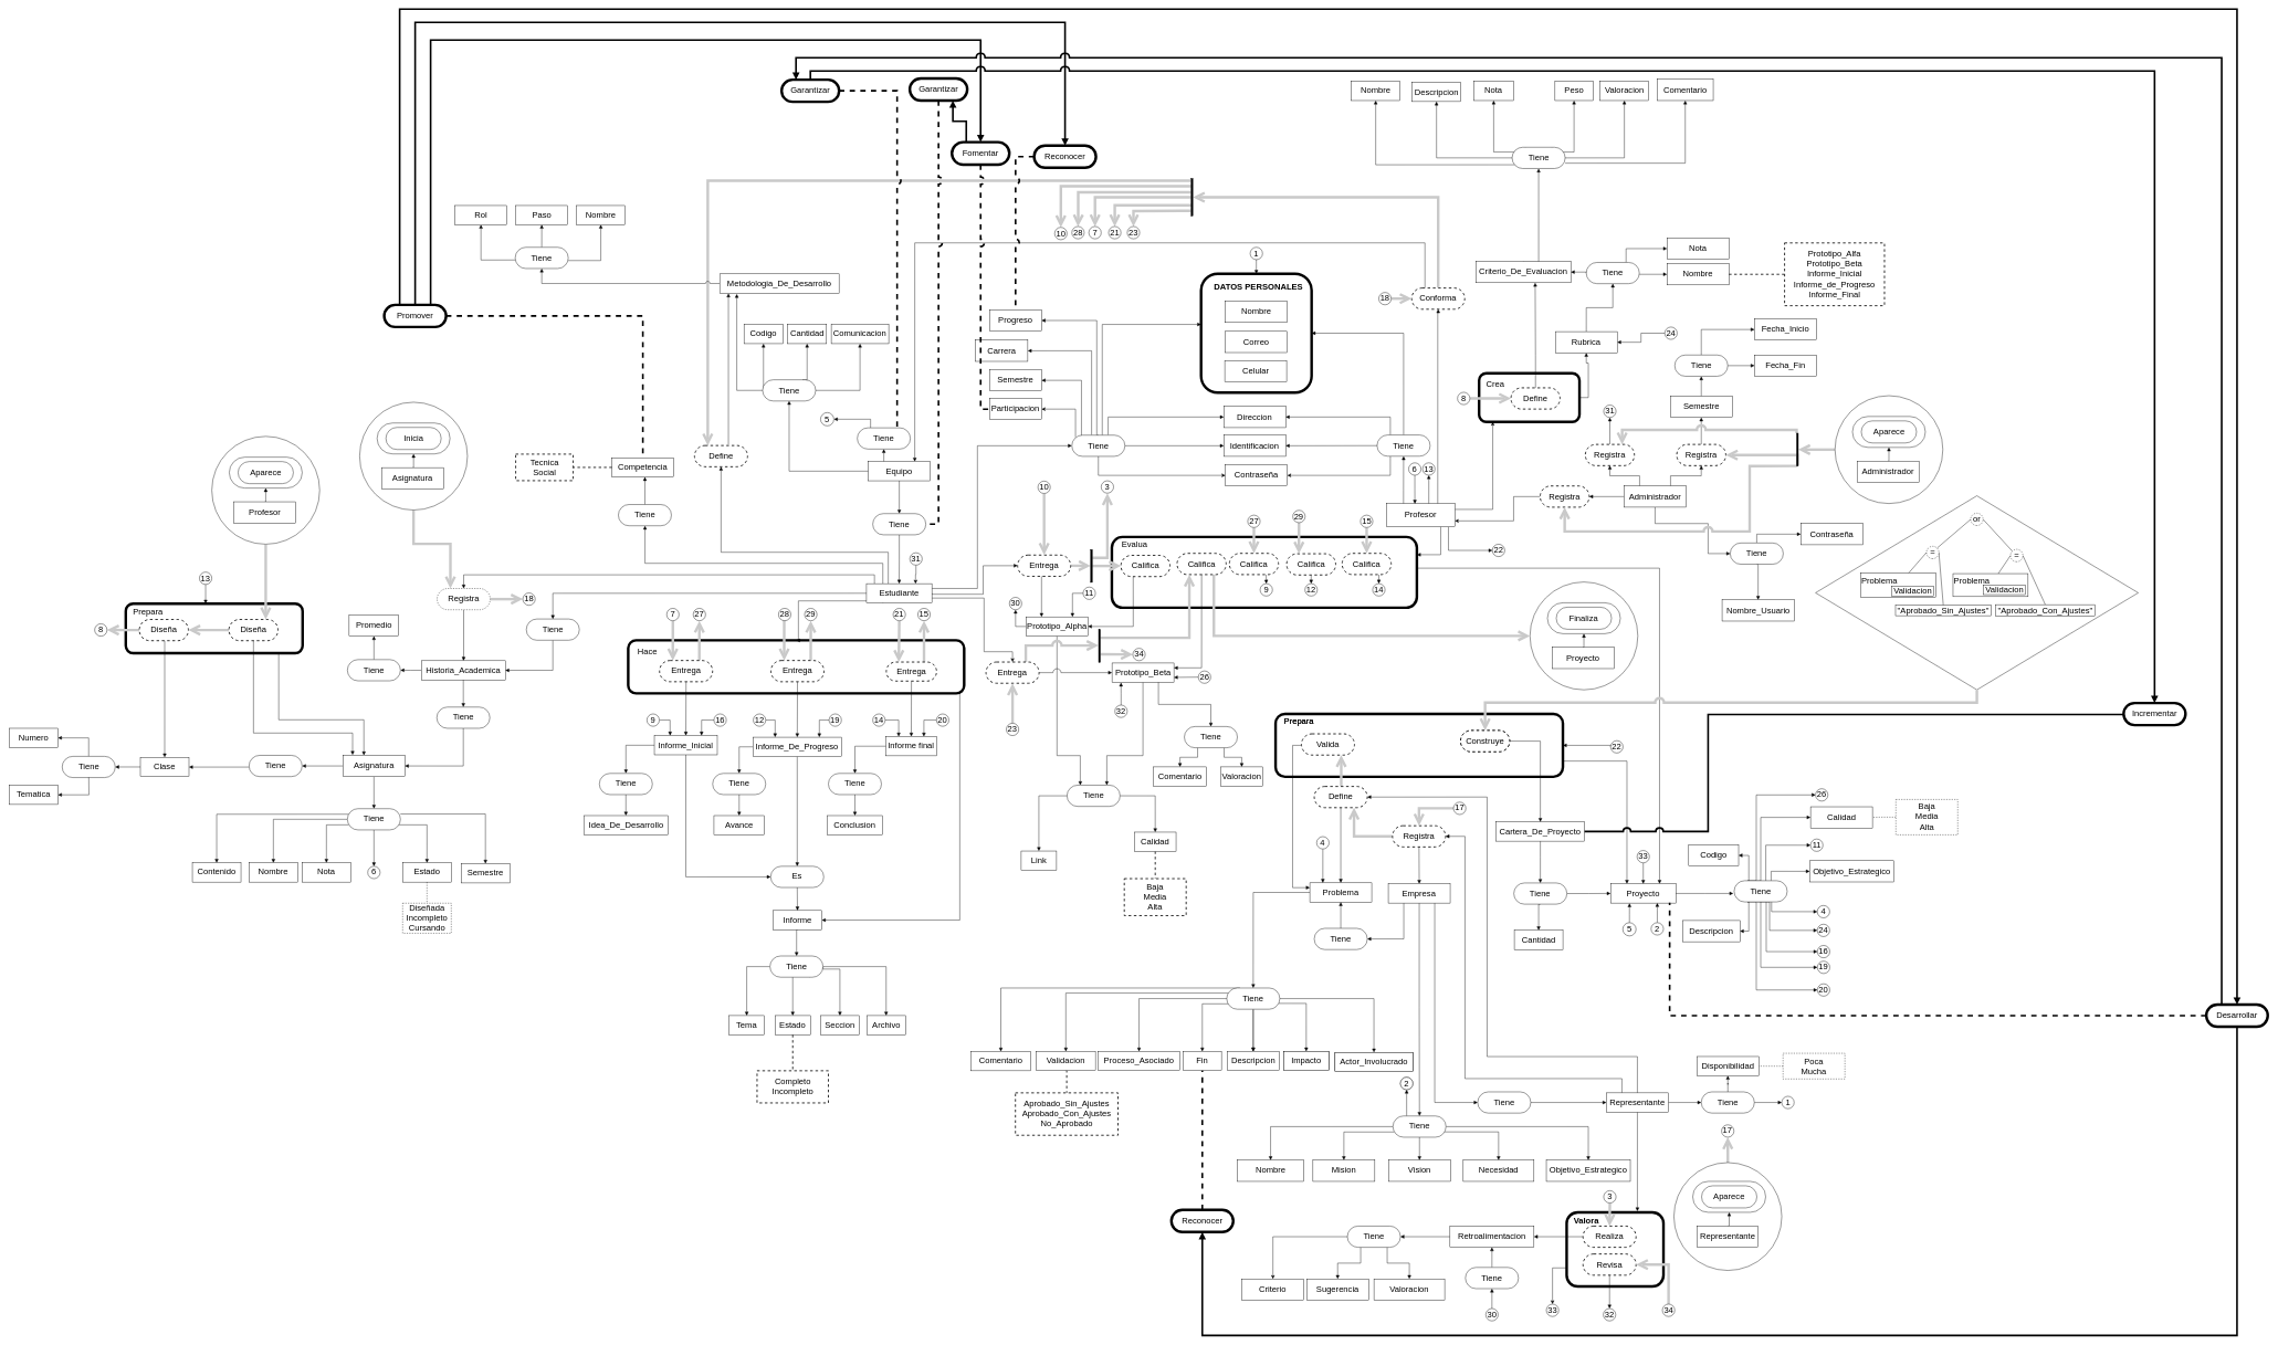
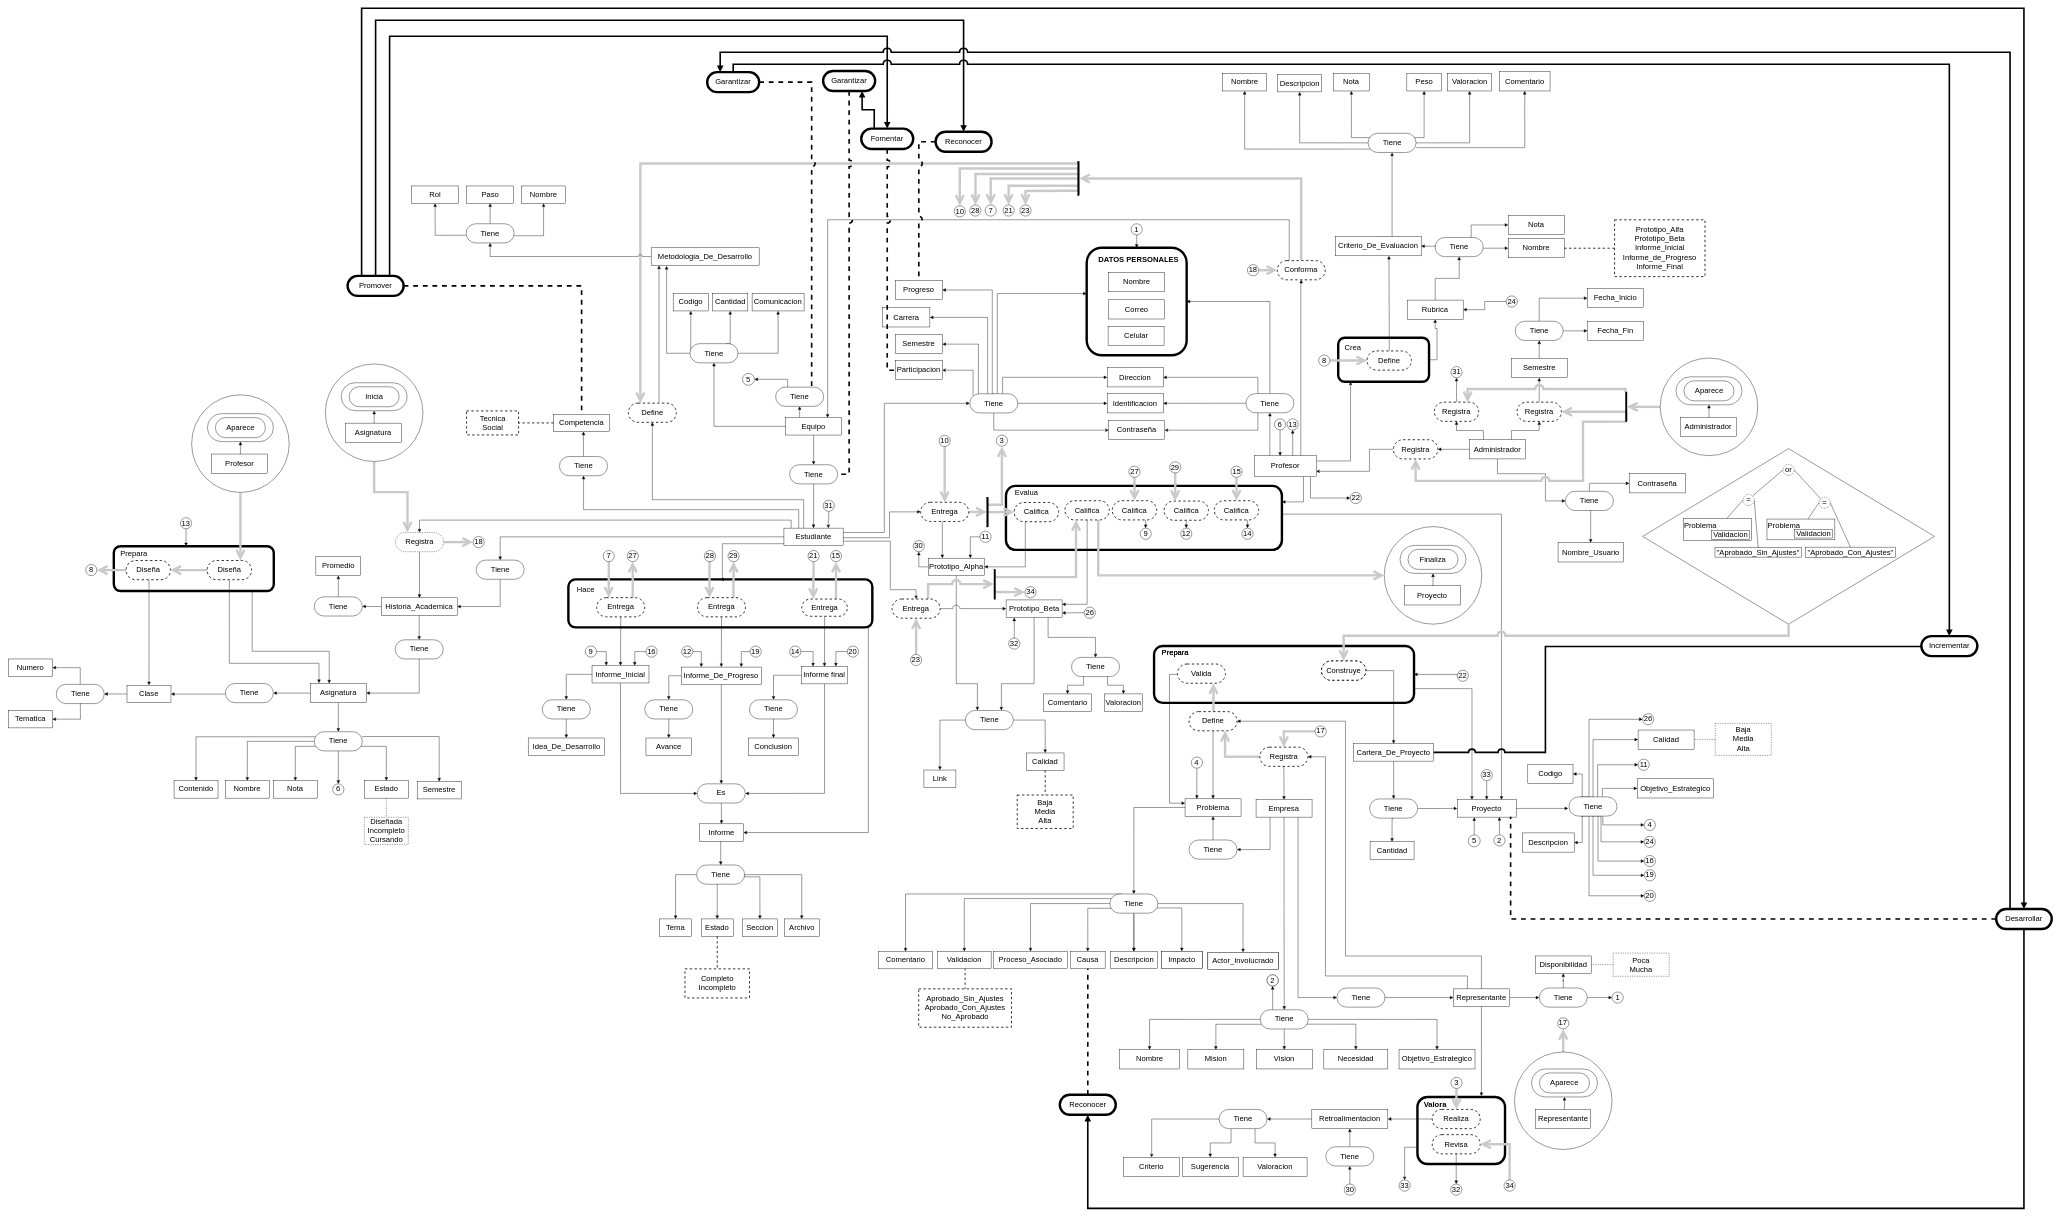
+ <mxCell id="328" style="edgeStyle=orthogonalEdgeStyle;rounded=0;jumpStyle=arc;jumpSize=18;orthogonalLoop=1;jettySize=auto;html=1;entryX=1;entryY=0.5;entryDx=0;entryDy=0;endArrow=block;endFill=1;strokeWidth=1;" parent="1" source="330" target="332" edge="1"><mxGeometry relative="1" as="geometry"><Array as="points"><mxPoint x="2060" y="1983" /></Array></mxGeometry></mxCell>
- <mxCell id="398" value="Fin" style="rounded=0;whiteSpace=wrap;html=1;fontSize=19;strokeWidth=1;" parent="1" vertex="1"><mxGeometry x="2675.36" y="2378.39" width="86.75" height="43.5" as="geometry" /></mxCell>
+ <mxCell id="398" value="Causa" style="rounded=0;whiteSpace=wrap;html=1;fontSize=19;strokeWidth=1;" parent="1" vertex="1"><mxGeometry x="2675.36" y="2378.39" width="86.75" height="43.5" as="geometry" /></mxCell>
